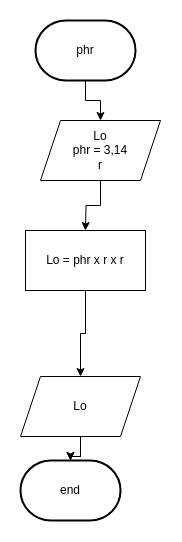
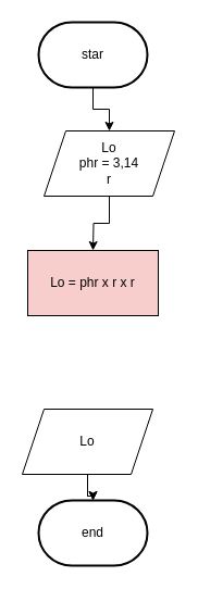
- <mxCell id="3" value="phr" style="strokeWidth=2;html=1;shape=mxgraph.flowchart.terminator;whiteSpace=wrap;" vertex="1" parent="1"><mxGeometry x="35" y="20" width="100" height="60" as="geometry" /></mxCell>
+ <mxCell id="3" value="star" style="strokeWidth=2;html=1;shape=mxgraph.flowchart.terminator;whiteSpace=wrap;" vertex="1" parent="1"><mxGeometry x="35" y="20" width="100" height="60" as="geometry" /></mxCell>
- <mxCell id="11" value="Lo = phr x r x r" style="rounded=0;whiteSpace=wrap;html=1;" vertex="1" parent="1"><mxGeometry x="25" y="230" width="120" height="60" as="geometry" /></mxCell>
+ <mxCell id="11" value="Lo = phr x r x r" style="rounded=0;whiteSpace=wrap;html=1;fillColor=#f8cecc;" vertex="1" parent="1"><mxGeometry x="25" y="230" width="120" height="60" as="geometry" /></mxCell>
- <mxCell id="6" value="" style="edgeStyle=orthogonalEdgeStyle;rounded=0;orthogonalLoop=1;jettySize=auto;html=1;exitX=0.5;exitY=1;exitDx=0;exitDy=0;" edge="1" parent="1" source="11" target="9"><mxGeometry relative="1" as="geometry"><mxPoint x="85" y="310" as="sourcePoint" /></mxGeometry></mxCell>
- <mxCell id="10" value="end" style="strokeWidth=2;html=1;shape=mxgraph.flowchart.terminator;whiteSpace=wrap;" vertex="1" parent="1"><mxGeometry x="20" y="460" width="100" height="60" as="geometry" /></mxCell>
+ <mxCell id="10" value="end" style="strokeWidth=2;html=1;shape=mxgraph.flowchart.terminator;whiteSpace=wrap;" vertex="1" parent="1"><mxGeometry x="35" y="460" width="100" height="60" as="geometry" /></mxCell>
